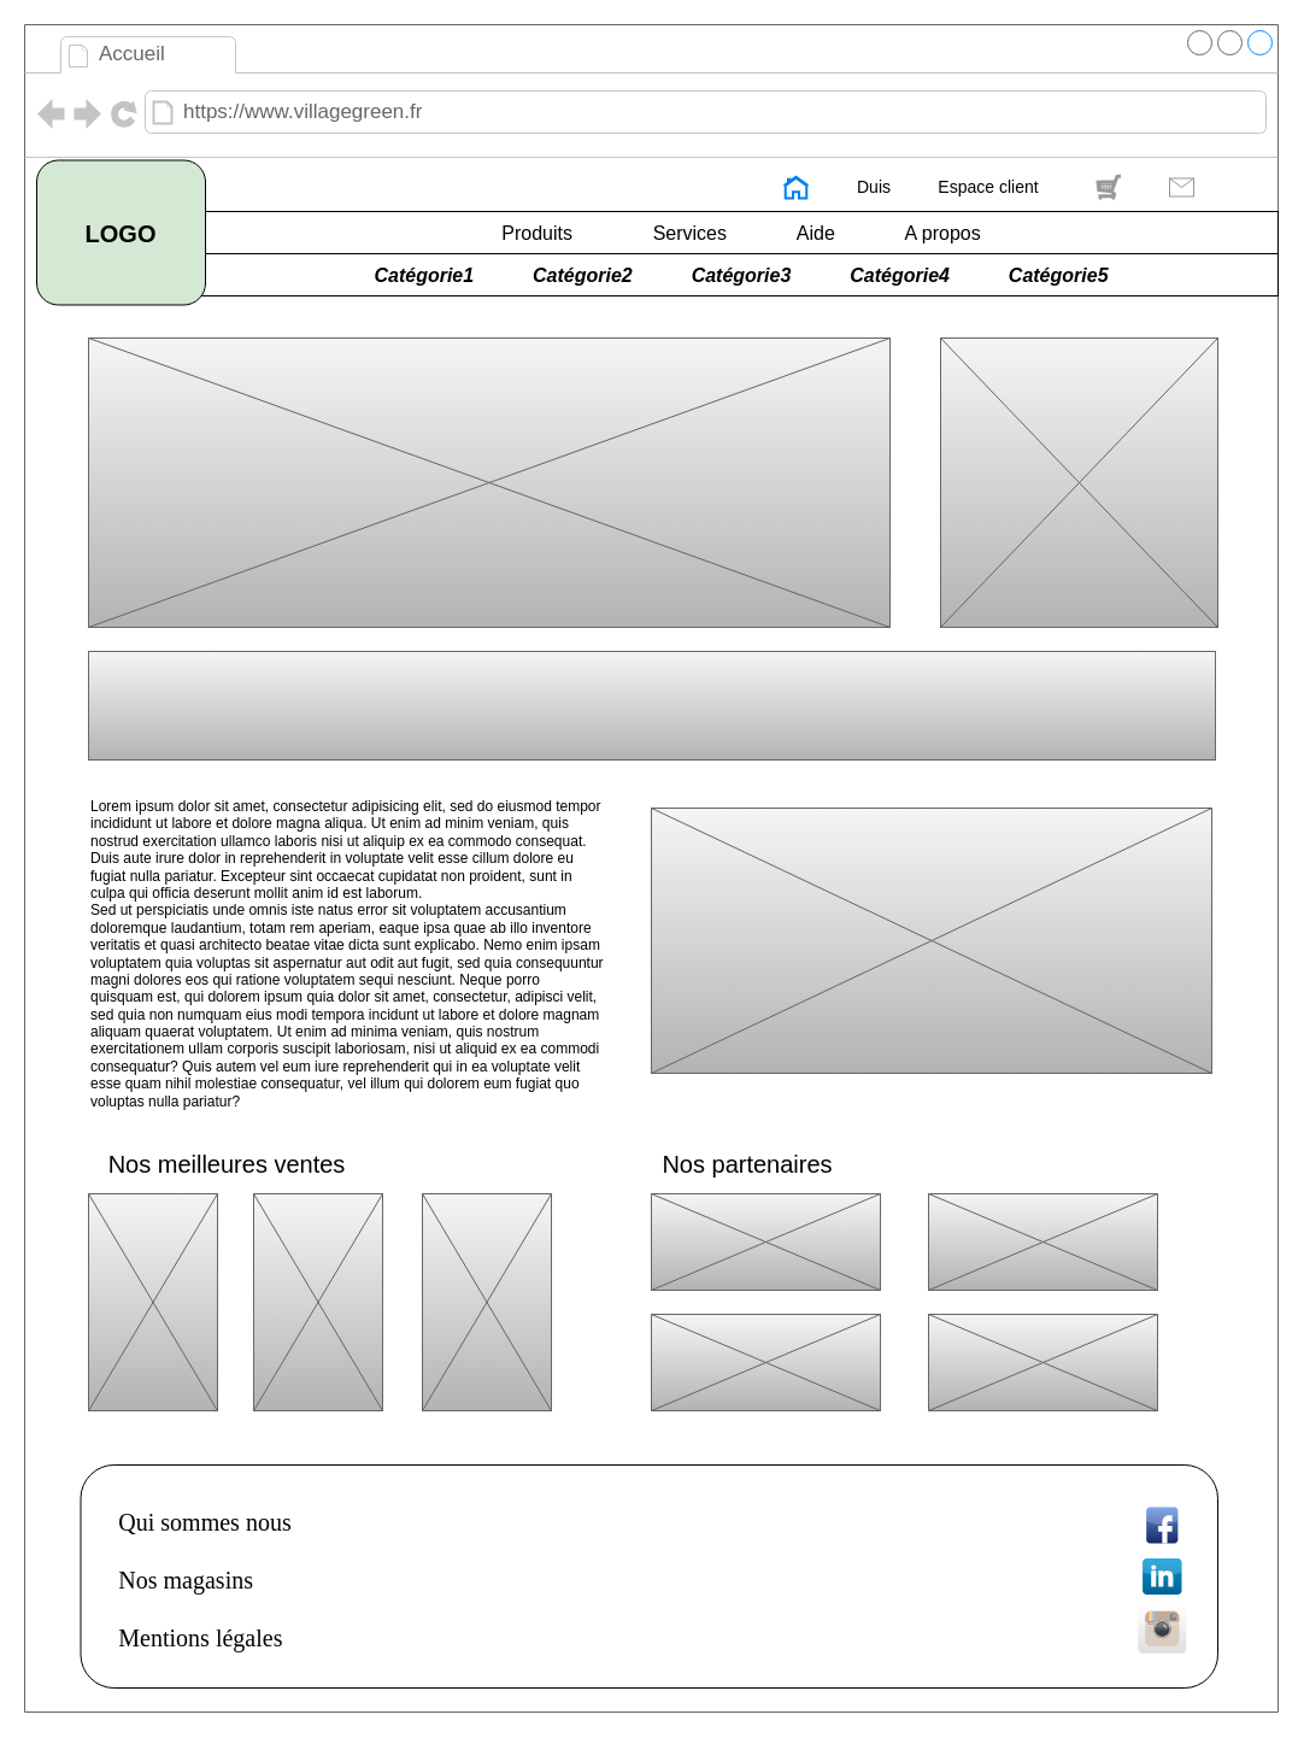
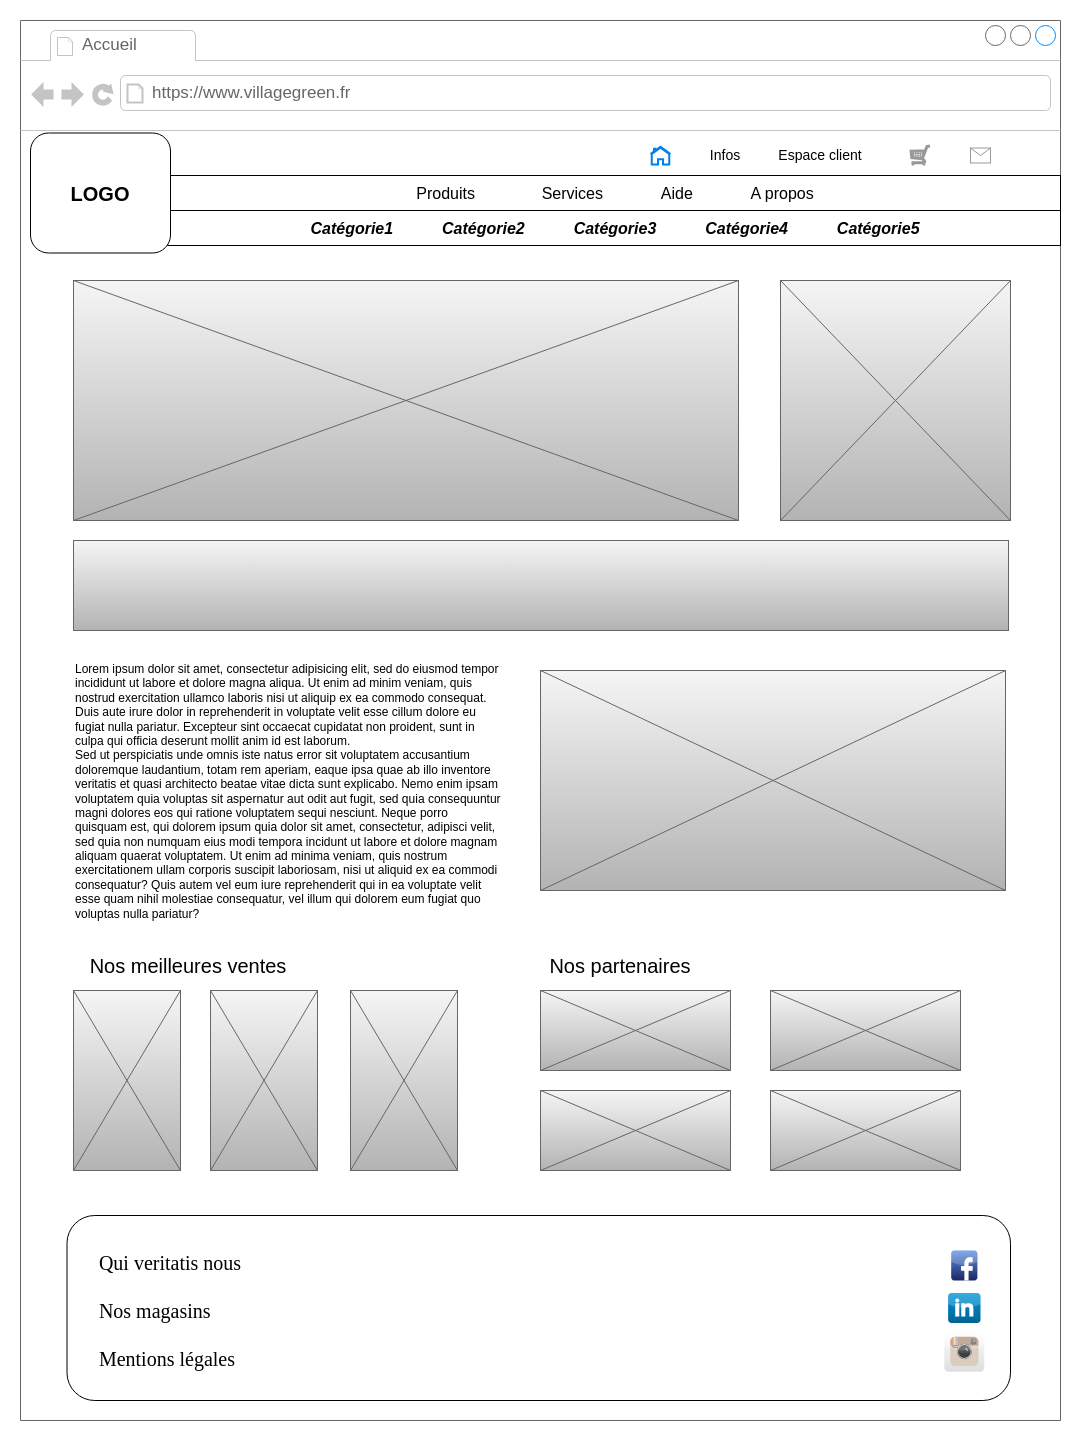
- <mxCell id="5" value="Duis" style="text;html=1;strokeColor=none;fillColor=none;align=center;verticalAlign=middle;whiteSpace=wrap;rounded=0;fontSize=14;" vertex="1" parent="2"><mxGeometry x="660" y="120" width="90" height="30" as="geometry" /></mxCell>
+ <mxCell id="5" value="Infos" style="text;html=1;strokeColor=none;fillColor=none;align=center;verticalAlign=middle;whiteSpace=wrap;rounded=0;fontSize=14;" vertex="1" parent="2"><mxGeometry x="660" y="120" width="90" height="30" as="geometry" /></mxCell>
- <mxCell id="11" value="&lt;b&gt;&lt;font style=&quot;font-size: 20px&quot;&gt;LOGO&lt;/font&gt;&lt;/b&gt;" style="rounded=1;whiteSpace=wrap;html=1;fontSize=14;fillColor=#d5e8d4;" vertex="1" parent="2"><mxGeometry x="10" y="112.5" width="140" height="120" as="geometry" /></mxCell>
+ <mxCell id="11" value="&lt;b&gt;&lt;font style=&quot;font-size: 20px&quot;&gt;LOGO&lt;/font&gt;&lt;/b&gt;" style="rounded=1;whiteSpace=wrap;html=1;fontSize=14;" vertex="1" parent="2"><mxGeometry x="10" y="112.5" width="140" height="120" as="geometry" /></mxCell>
- <mxCell id="29" value="Qui sommes nous&lt;br&gt;&lt;br&gt;&lt;div style=&quot;text-align: left&quot;&gt;&lt;span&gt;Nos magasins&lt;/span&gt;&lt;/div&gt;&lt;div style=&quot;text-align: left&quot;&gt;&lt;span&gt;&lt;br&gt;&lt;/span&gt;&lt;/div&gt;&lt;div style=&quot;text-align: left&quot;&gt;&lt;span&gt;Mentions légales&lt;/span&gt;&lt;/div&gt;" style="text;html=1;strokeColor=none;fillColor=none;align=center;verticalAlign=middle;whiteSpace=wrap;rounded=0;labelBackgroundColor=none;fontSize=20;fontFamily=Comic Sans MS;" vertex="1" parent="2"><mxGeometry x="60" y="1210" width="180" height="160" as="geometry" /></mxCell>
+ <mxCell id="29" value="Qui veritatis nous&lt;br&gt;&lt;br&gt;&lt;div style=&quot;text-align: left&quot;&gt;&lt;span&gt;Nos magasins&lt;/span&gt;&lt;/div&gt;&lt;div style=&quot;text-align: left&quot;&gt;&lt;span&gt;&lt;br&gt;&lt;/span&gt;&lt;/div&gt;&lt;div style=&quot;text-align: left&quot;&gt;&lt;span&gt;Mentions légales&lt;/span&gt;&lt;/div&gt;" style="text;html=1;strokeColor=none;fillColor=none;align=center;verticalAlign=middle;whiteSpace=wrap;rounded=0;labelBackgroundColor=none;fontSize=20;fontFamily=Comic Sans MS;" vertex="1" parent="2"><mxGeometry x="60" y="1210" width="180" height="160" as="geometry" /></mxCell>
